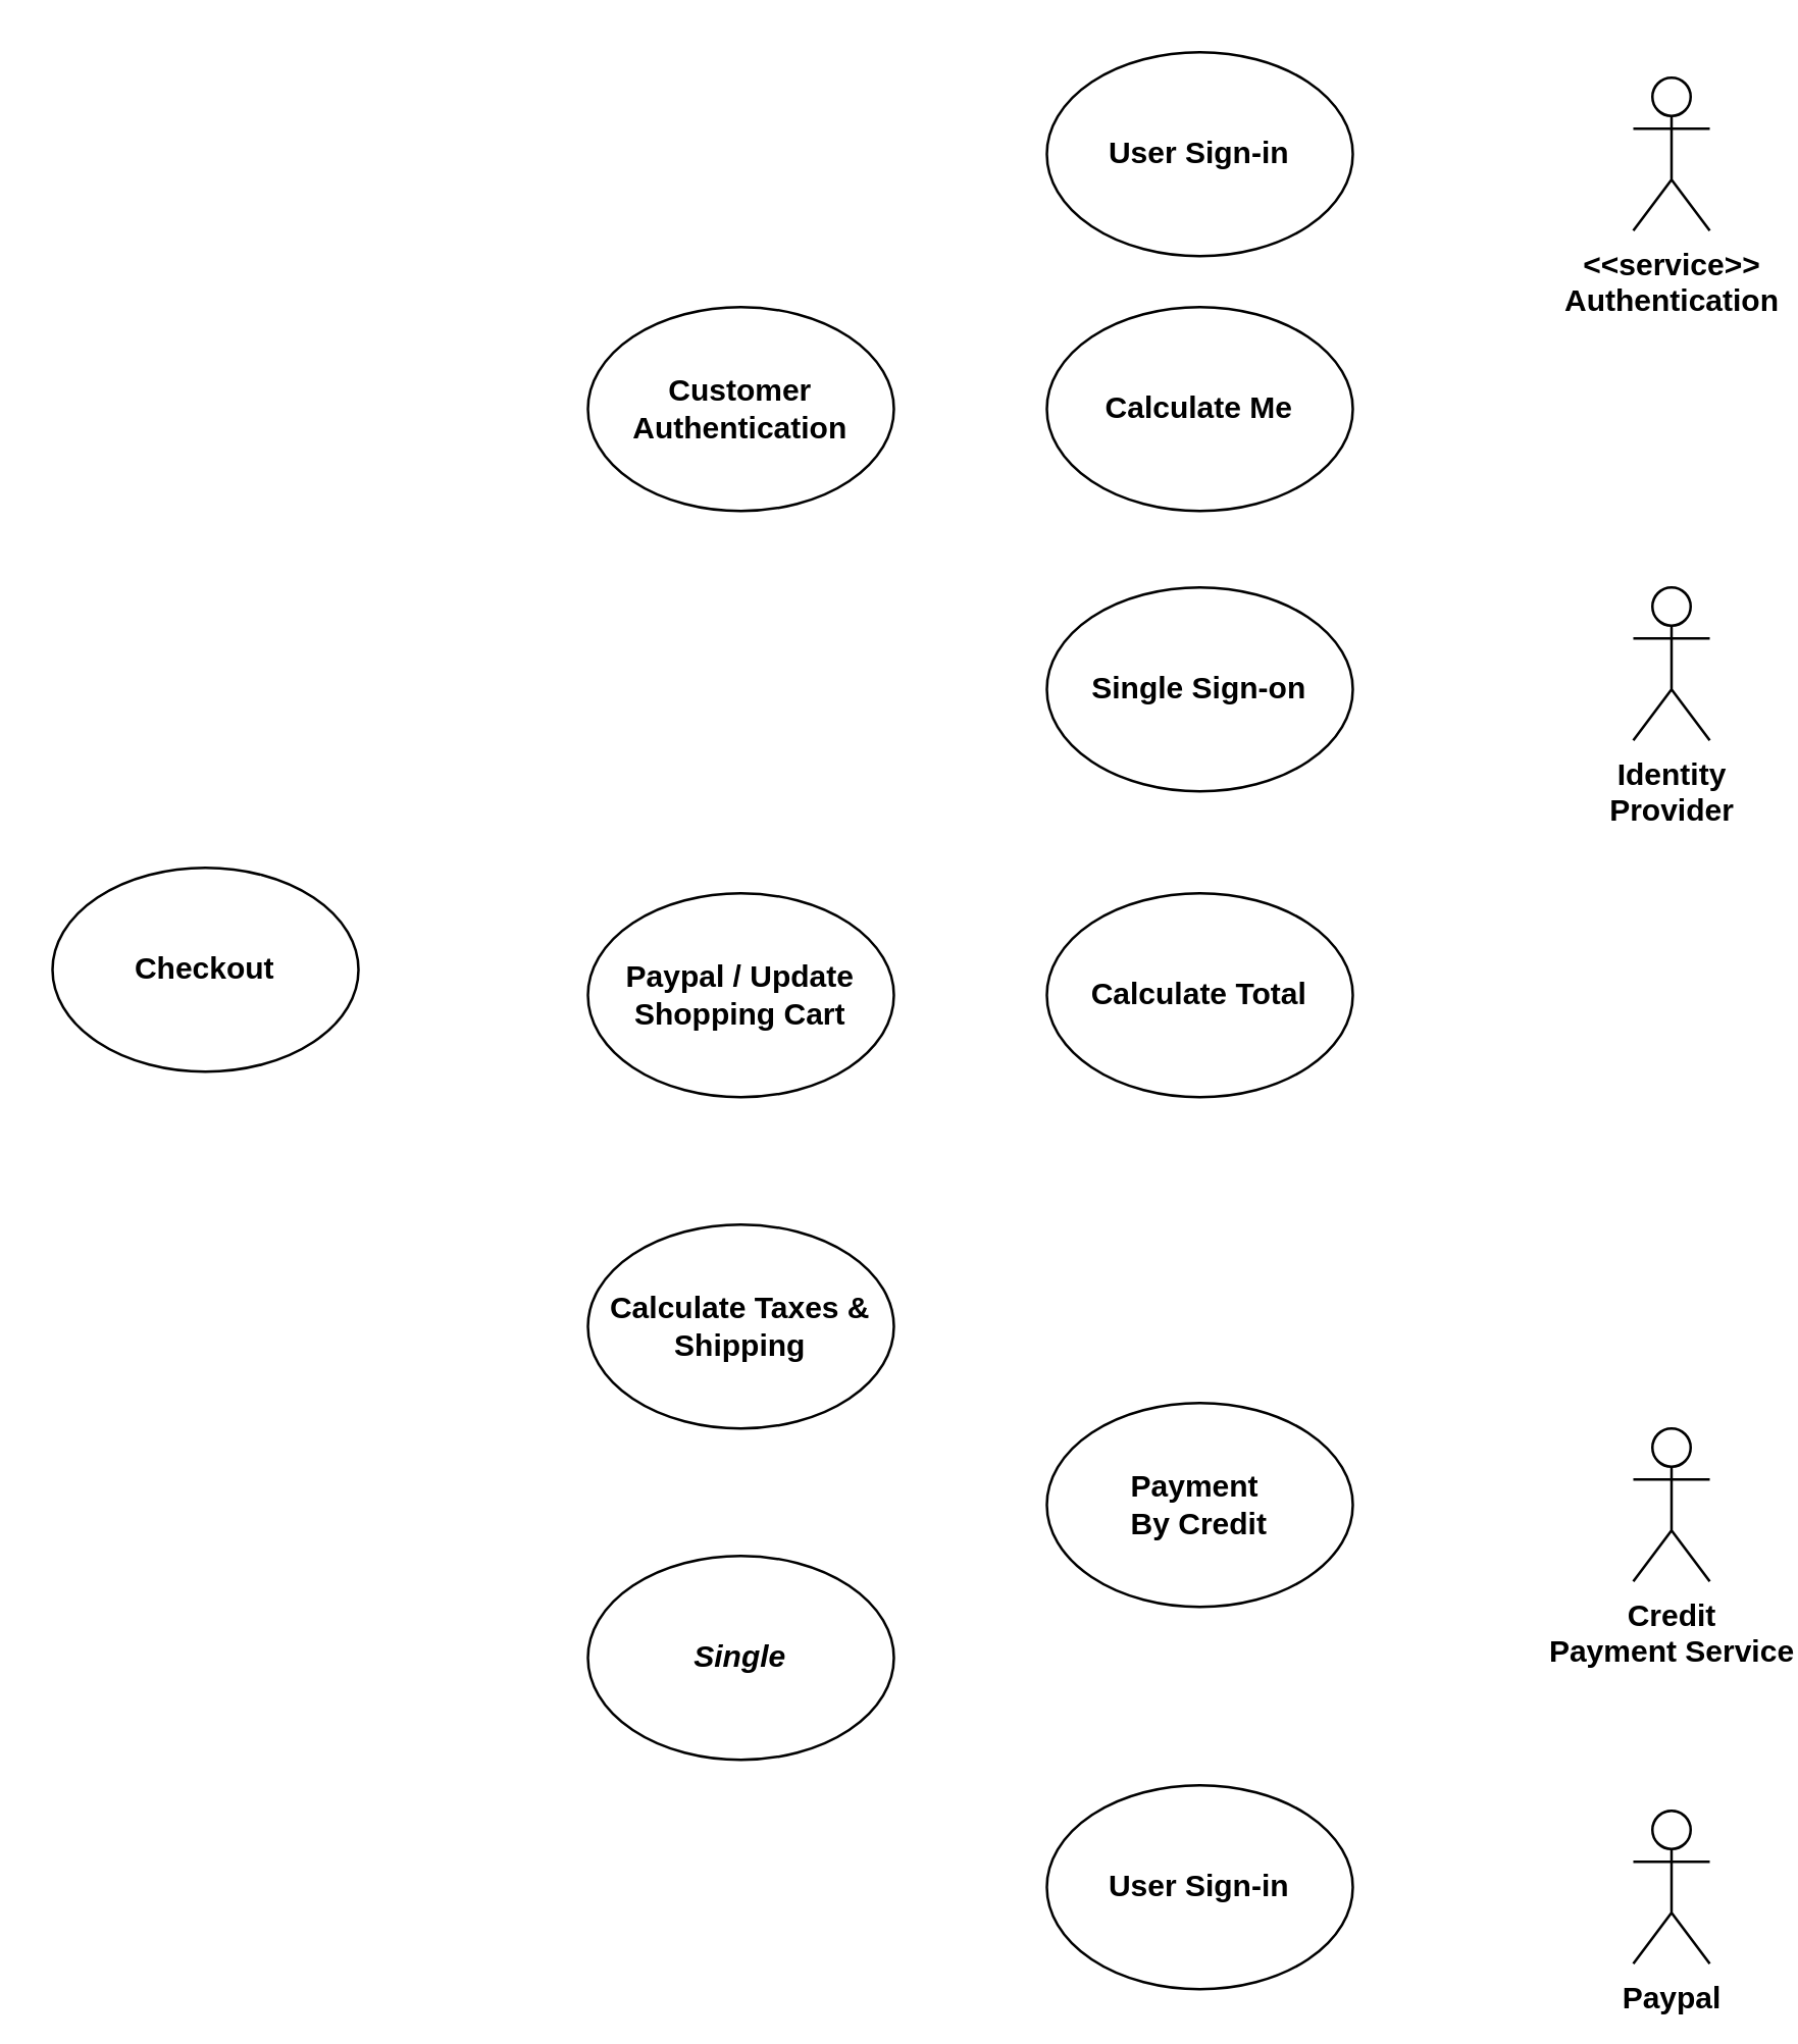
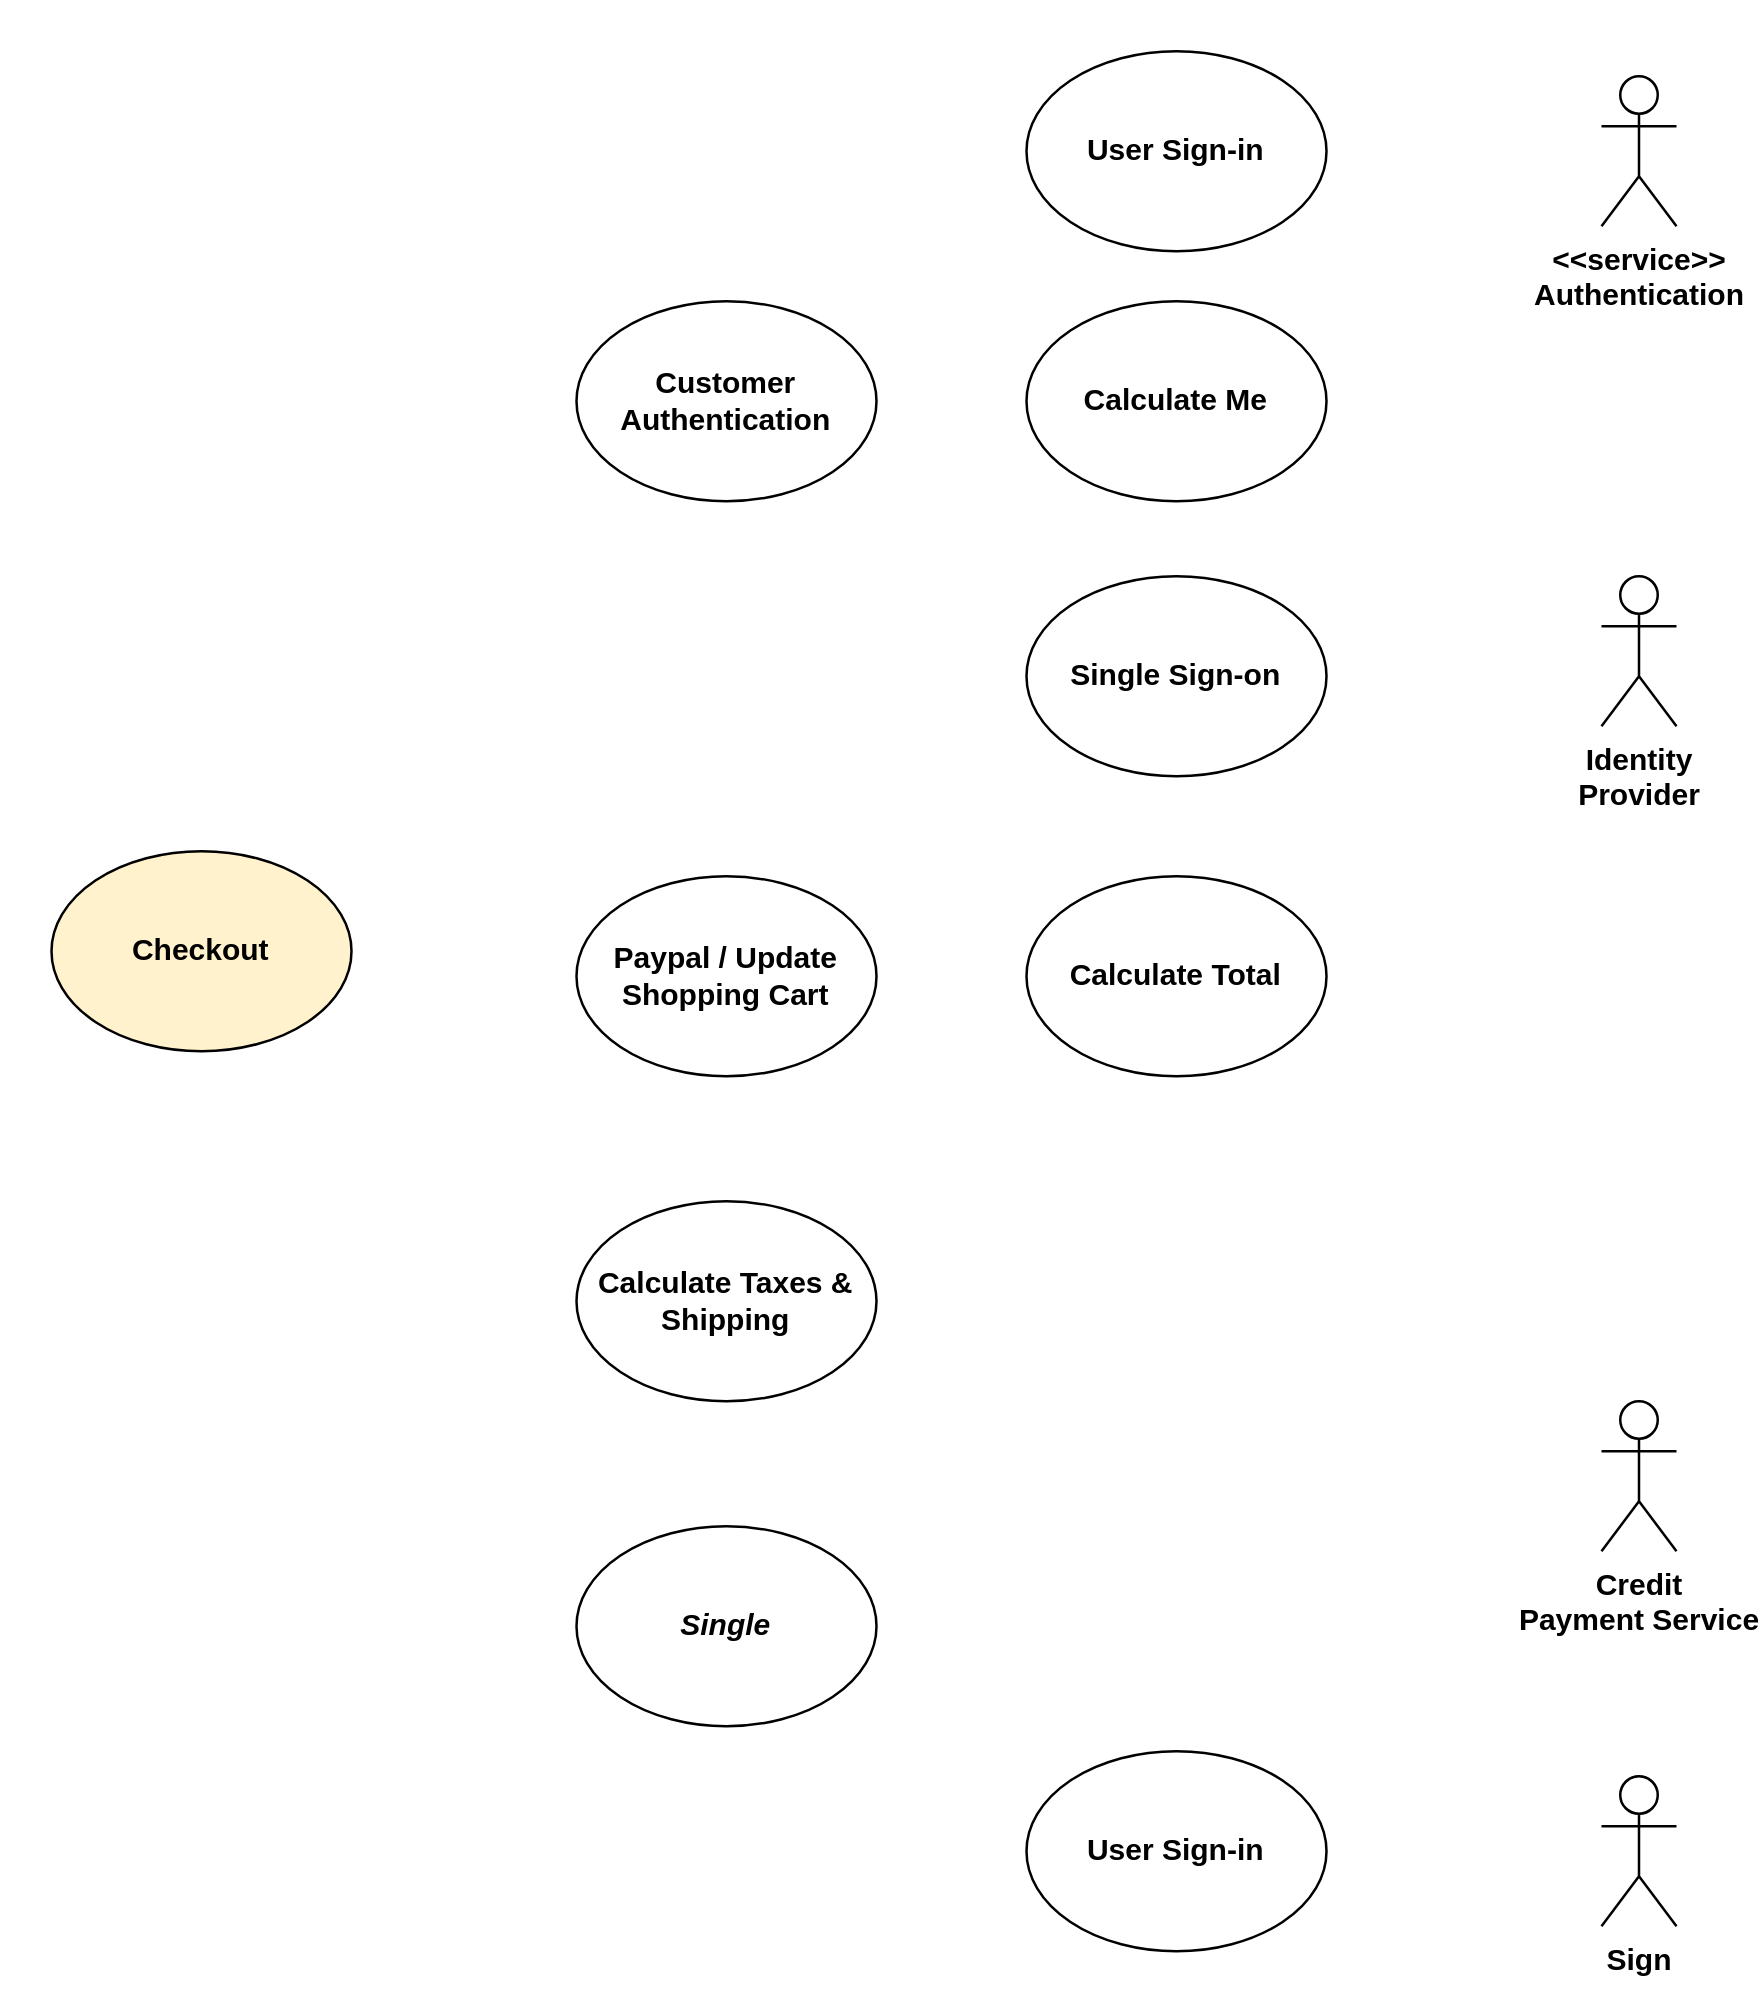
- <mxCell id="2" value="&lt;b&gt;Checkout&lt;/b&gt;" style="ellipse;whiteSpace=wrap;html=1;" vertex="1" parent="1"><mxGeometry x="20" y="340" width="120" height="80" as="geometry" /></mxCell>
+ <mxCell id="2" value="&lt;b&gt;Checkout&lt;/b&gt;" style="ellipse;whiteSpace=wrap;html=1;fillColor=#fff2cc;" vertex="1" parent="1"><mxGeometry x="20" y="340" width="120" height="80" as="geometry" /></mxCell>
- <mxCell id="13" value="&lt;b&gt;Payment&amp;nbsp;&lt;/b&gt;&lt;div&gt;&lt;b&gt;By Credit&lt;/b&gt;&lt;/div&gt;" style="ellipse;whiteSpace=wrap;html=1;" vertex="1" parent="1"><mxGeometry x="410" y="550" width="120" height="80" as="geometry" /></mxCell>
- <mxCell id="16" value="&lt;b&gt;Paypal&lt;/b&gt;" style="shape=umlActor;verticalLabelPosition=bottom;verticalAlign=top;html=1;outlineConnect=0;" vertex="1" parent="1"><mxGeometry x="640" y="710" width="30" height="60" as="geometry" /></mxCell>
+ <mxCell id="16" value="&lt;b&gt;Sign&lt;/b&gt;" style="shape=umlActor;verticalLabelPosition=bottom;verticalAlign=top;html=1;outlineConnect=0;" vertex="1" parent="1"><mxGeometry x="640" y="710" width="30" height="60" as="geometry" /></mxCell>
